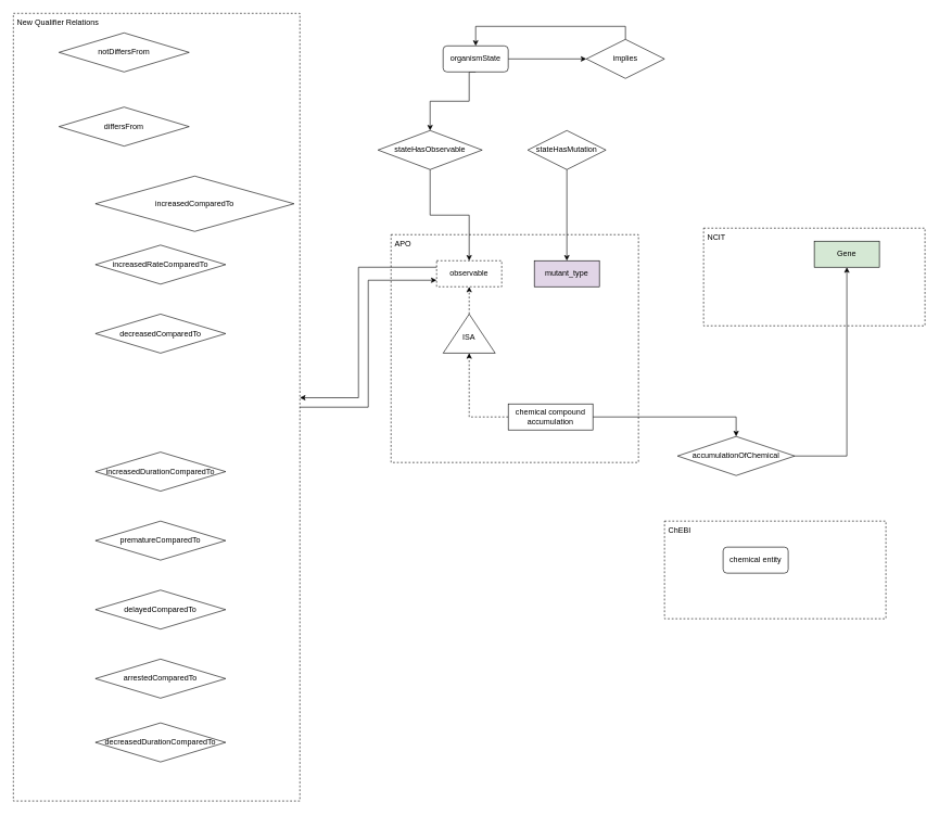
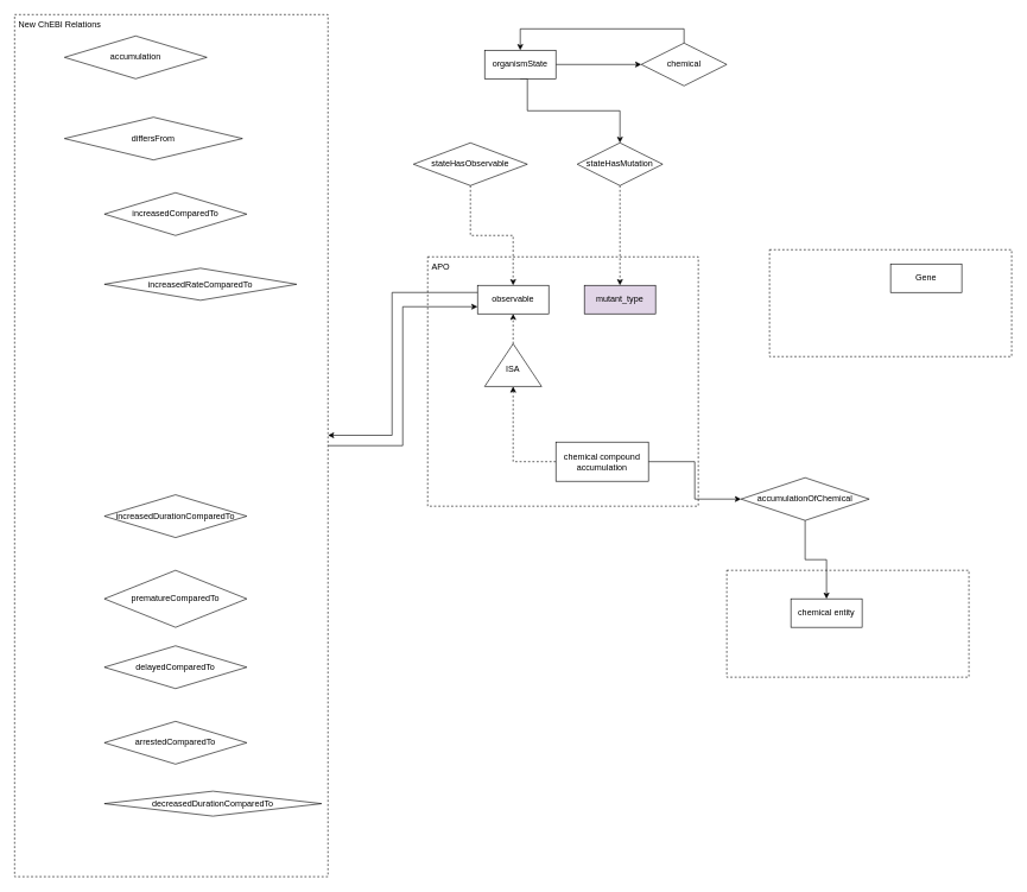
- <mxCell id="39" value="New Qualifier Relations" style="text;html=1;align=left;verticalAlign=top;whiteSpace=wrap;rounded=0;labelPosition=center;verticalLabelPosition=middle;spacingLeft=4;" vertex="1" parent="1"><mxGeometry x="20" y="20" width="160" height="30" as="geometry" /></mxCell>
+ <mxCell id="39" value="New ChEBI Relations" style="text;html=1;align=left;verticalAlign=top;whiteSpace=wrap;rounded=0;labelPosition=center;verticalLabelPosition=middle;spacingLeft=4;" vertex="1" parent="1"><mxGeometry x="20" y="20" width="160" height="30" as="geometry" /></mxCell>
- <mxCell id="28" value="notDiffersFrom" style="shape=rhombus;perimeter=rhombusPerimeter;whiteSpace=wrap;html=1;align=center;" vertex="1" parent="1"><mxGeometry x="90" y="50" width="200" height="60" as="geometry" /></mxCell>
+ <mxCell id="28" value="accumulation" style="shape=rhombus;perimeter=rhombusPerimeter;whiteSpace=wrap;html=1;align=center;" vertex="1" parent="1"><mxGeometry x="90" y="50" width="200" height="60" as="geometry" /></mxCell>
- <mxCell id="5" value="&lt;div&gt;organismState&lt;/div&gt;" style="whiteSpace=wrap;html=1;align=center;rounded=1;" parent="1" vertex="1"><mxGeometry x="680" y="70" width="100" height="40" as="geometry" /></mxCell>
+ <mxCell id="5" value="&lt;div&gt;organismState&lt;/div&gt;" style="whiteSpace=wrap;html=1;align=center;" parent="1" vertex="1"><mxGeometry x="680" y="70" width="100" height="40" as="geometry" /></mxCell>
- <mxCell id="13" value="implies" style="shape=rhombus;perimeter=rhombusPerimeter;whiteSpace=wrap;html=1;align=center;" parent="1" vertex="1"><mxGeometry x="900" y="60" width="120" height="60" as="geometry" /></mxCell>
+ <mxCell id="13" value="chemical" style="shape=rhombus;perimeter=rhombusPerimeter;whiteSpace=wrap;html=1;align=center;" parent="1" vertex="1"><mxGeometry x="900" y="60" width="120" height="60" as="geometry" /></mxCell>
- <mxCell id="3" style="edgeStyle=orthogonalEdgeStyle;rounded=0;orthogonalLoop=1;jettySize=auto;html=1;exitX=0.5;exitY=1;exitDx=0;exitDy=0;entryX=0.5;entryY=0;entryDx=0;entryDy=0;" edge="1" parent="1" source="5" target="9"><mxGeometry relative="1" as="geometry"><Array as="points"><mxPoint x="720" y="110" /><mxPoint x="720" y="155" /><mxPoint x="660" y="155" /></Array></mxGeometry></mxCell>
+ <mxCell id="4" style="edgeStyle=orthogonalEdgeStyle;rounded=0;orthogonalLoop=1;jettySize=auto;html=1;exitX=0.5;exitY=1;exitDx=0;exitDy=0;entryX=0.5;entryY=0;entryDx=0;entryDy=0;" edge="1" parent="1" source="5" target="11"><mxGeometry relative="1" as="geometry"><Array as="points"><mxPoint x="740" y="110" /><mxPoint x="740" y="155" /><mxPoint x="870" y="155" /></Array></mxGeometry></mxCell>
- <mxCell id="36" value="&lt;div&gt;differsFrom&lt;/div&gt;" style="shape=rhombus;perimeter=rhombusPerimeter;whiteSpace=wrap;html=1;align=center;" vertex="1" parent="1"><mxGeometry x="90" y="164" width="200" height="60" as="geometry" /></mxCell>
+ <mxCell id="36" value="&lt;div&gt;differsFrom&lt;/div&gt;" style="shape=rhombus;perimeter=rhombusPerimeter;whiteSpace=wrap;html=1;align=center;" vertex="1" parent="1"><mxGeometry x="90" y="164" width="250" height="60" as="geometry" /></mxCell>
- <mxCell id="34" value="increasedComparedTo" style="shape=rhombus;perimeter=rhombusPerimeter;whiteSpace=wrap;html=1;align=center;" vertex="1" parent="1"><mxGeometry x="146" y="270" width="305" height="85" as="geometry" /></mxCell>
+ <mxCell id="34" value="increasedComparedTo" style="shape=rhombus;perimeter=rhombusPerimeter;whiteSpace=wrap;html=1;align=center;" vertex="1" parent="1"><mxGeometry x="146" y="270" width="200" height="60" as="geometry" /></mxCell>
- <mxCell id="10" style="edgeStyle=orthogonalEdgeStyle;rounded=0;orthogonalLoop=1;jettySize=auto;html=1;entryX=0.5;entryY=0;entryDx=0;entryDy=0;" parent="1" source="11" target="6" edge="1"><mxGeometry relative="1" as="geometry" /></mxCell>
+ <mxCell id="10" style="edgeStyle=orthogonalEdgeStyle;rounded=0;orthogonalLoop=1;jettySize=auto;html=1;entryX=0.5;entryY=0;entryDx=0;entryDy=0;dashed=1;" parent="1" source="11" target="6" edge="1"><mxGeometry relative="1" as="geometry" /></mxCell>
- <mxCell id="8" style="edgeStyle=orthogonalEdgeStyle;rounded=0;orthogonalLoop=1;jettySize=auto;html=1;exitX=0.5;exitY=1;exitDx=0;exitDy=0;entryX=0.5;entryY=0;entryDx=0;entryDy=0;" parent="1" source="9" target="7" edge="1"><mxGeometry relative="1" as="geometry" /></mxCell>
+ <mxCell id="8" style="edgeStyle=orthogonalEdgeStyle;rounded=0;orthogonalLoop=1;jettySize=auto;html=1;exitX=0.5;exitY=1;exitDx=0;exitDy=0;entryX=0.5;entryY=0;entryDx=0;entryDy=0;dashed=1;" parent="1" source="9" target="7" edge="1"><mxGeometry relative="1" as="geometry" /></mxCell>
- <mxCell id="26" value="NCIT" style="text;html=1;align=left;verticalAlign=top;whiteSpace=wrap;rounded=0;labelPosition=center;verticalLabelPosition=middle;spacingLeft=4;" parent="1" vertex="1"><mxGeometry x="1080" y="350" width="60" height="30" as="geometry" /></mxCell>
- <mxCell id="24" value="Gene" style="whiteSpace=wrap;html=1;align=center;fillColor=#d5e8d4;" parent="1" vertex="1"><mxGeometry x="1250" y="370" width="100" height="40" as="geometry" /></mxCell>
+ <mxCell id="24" value="Gene" style="whiteSpace=wrap;html=1;align=center;" parent="1" vertex="1"><mxGeometry x="1250" y="370" width="100" height="40" as="geometry" /></mxCell>
- <mxCell id="33" value="increasedRateComparedTo" style="shape=rhombus;perimeter=rhombusPerimeter;whiteSpace=wrap;html=1;align=center;" vertex="1" parent="1"><mxGeometry x="146" y="376" width="200" height="60" as="geometry" /></mxCell>
+ <mxCell id="33" value="increasedRateComparedTo" style="shape=rhombus;perimeter=rhombusPerimeter;whiteSpace=wrap;html=1;align=center;" vertex="1" parent="1"><mxGeometry x="146" y="376" width="270" height="45" as="geometry" /></mxCell>
- <mxCell id="14" style="edgeStyle=orthogonalEdgeStyle;rounded=0;orthogonalLoop=1;jettySize=auto;html=1;" parent="1" source="15" target="24" edge="1"><mxGeometry relative="1" as="geometry" /></mxCell>
+ <mxCell id="14" style="edgeStyle=orthogonalEdgeStyle;rounded=0;orthogonalLoop=1;jettySize=auto;html=1;entryX=0.5;entryY=0;entryDx=0;entryDy=0;" parent="1" source="15" target="21" edge="1"><mxGeometry relative="1" as="geometry" /></mxCell>
- <mxCell id="7" value="observable" style="whiteSpace=wrap;html=1;align=center;dashed=1;" parent="1" vertex="1"><mxGeometry x="670" y="400" width="100" height="40" as="geometry" /></mxCell>
+ <mxCell id="7" value="observable" style="whiteSpace=wrap;html=1;align=center;" parent="1" vertex="1"><mxGeometry x="670" y="400" width="100" height="40" as="geometry" /></mxCell>
- <mxCell id="27" value="decreasedComparedTo" style="shape=rhombus;perimeter=rhombusPerimeter;whiteSpace=wrap;html=1;align=center;" vertex="1" parent="1"><mxGeometry x="146" y="482" width="200" height="60" as="geometry" /></mxCell>
- <mxCell id="18" value="chemical compound accumulation" style="whiteSpace=wrap;html=1;align=center;" parent="1" vertex="1"><mxGeometry x="780" y="620" width="130" height="40" as="geometry" /></mxCell>
+ <mxCell id="18" value="chemical compound accumulation" style="whiteSpace=wrap;html=1;align=center;" parent="1" vertex="1"><mxGeometry x="780" y="620" width="130" height="55" as="geometry" /></mxCell>
- <mxCell id="23" value="ChEBI" style="text;html=1;align=left;verticalAlign=top;whiteSpace=wrap;rounded=0;labelPosition=center;verticalLabelPosition=middle;spacingLeft=4;" parent="1" vertex="1"><mxGeometry x="1020" y="800" width="60" height="30" as="geometry" /></mxCell>
- <mxCell id="31" value="prematureComparedTo" style="shape=rhombus;perimeter=rhombusPerimeter;whiteSpace=wrap;html=1;align=center;" vertex="1" parent="1"><mxGeometry x="146" y="800" width="200" height="60" as="geometry" /></mxCell>
+ <mxCell id="31" value="prematureComparedTo" style="shape=rhombus;perimeter=rhombusPerimeter;whiteSpace=wrap;html=1;align=center;" vertex="1" parent="1"><mxGeometry x="146" y="800" width="200" height="80" as="geometry" /></mxCell>
- <mxCell id="21" value="&lt;div&gt;chemical entity&lt;/div&gt;" style="whiteSpace=wrap;html=1;align=center;rounded=1;" parent="1" vertex="1"><mxGeometry x="1110" y="840" width="100" height="40" as="geometry" /></mxCell>
+ <mxCell id="21" value="&lt;div&gt;chemical entity&lt;/div&gt;" style="whiteSpace=wrap;html=1;align=center;" parent="1" vertex="1"><mxGeometry x="1110" y="840" width="100" height="40" as="geometry" /></mxCell>
- <mxCell id="35" value="decreasedDurationComparedTo" style="shape=rhombus;perimeter=rhombusPerimeter;whiteSpace=wrap;html=1;align=center;" vertex="1" parent="1"><mxGeometry x="146" y="1110" width="200" height="60" as="geometry" /></mxCell>
+ <mxCell id="35" value="decreasedDurationComparedTo" style="shape=rhombus;perimeter=rhombusPerimeter;whiteSpace=wrap;html=1;align=center;" vertex="1" parent="1"><mxGeometry x="146" y="1110" width="305" height="35" as="geometry" /></mxCell>
